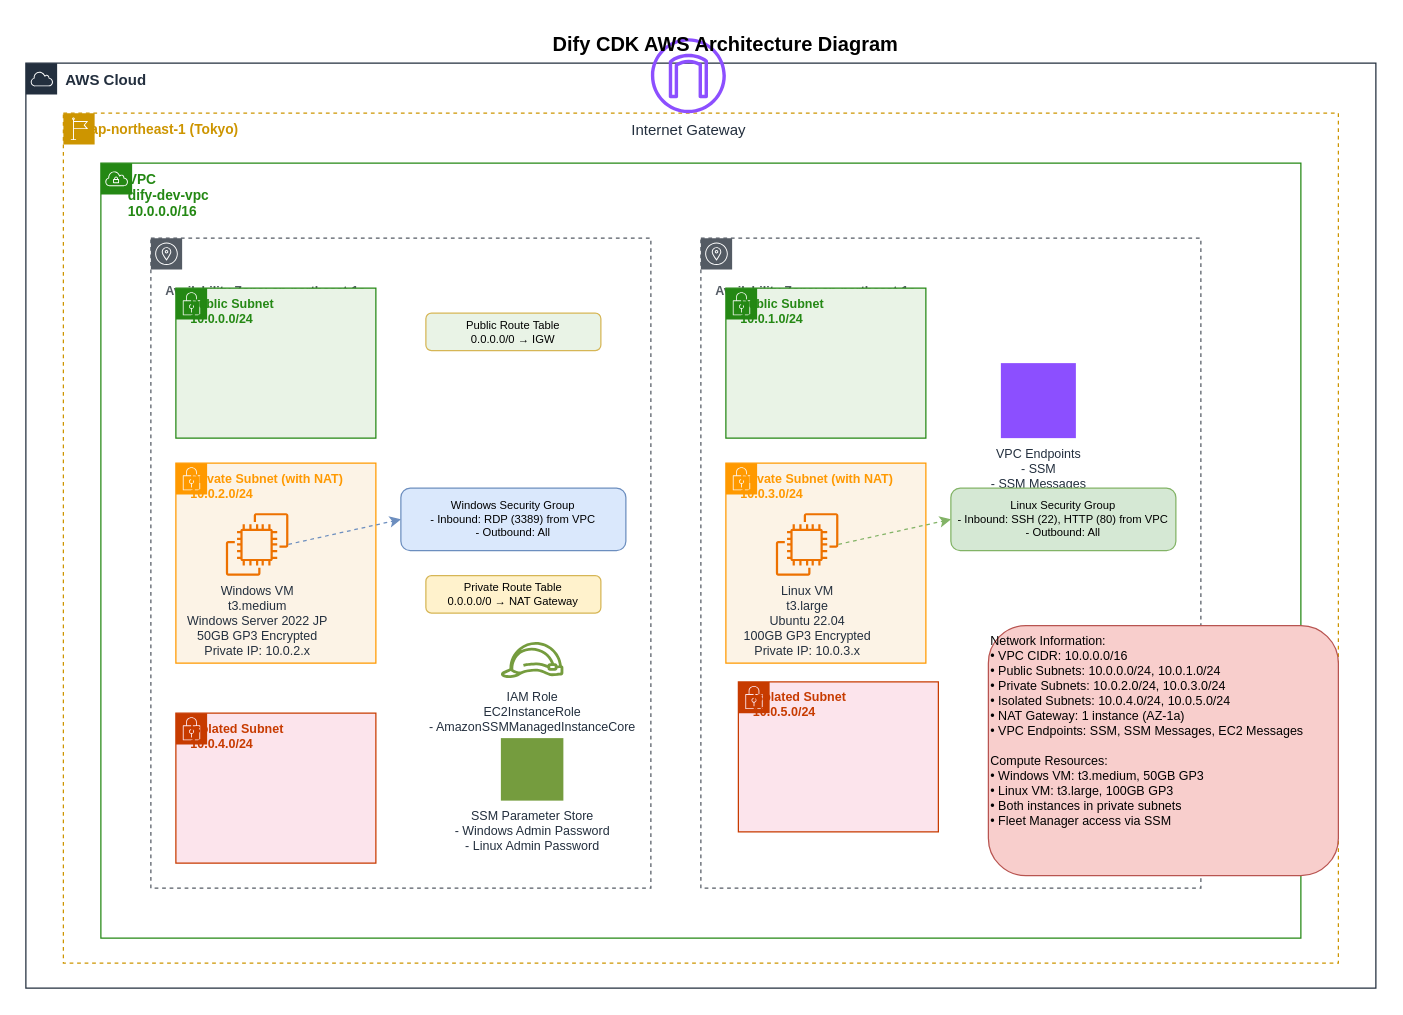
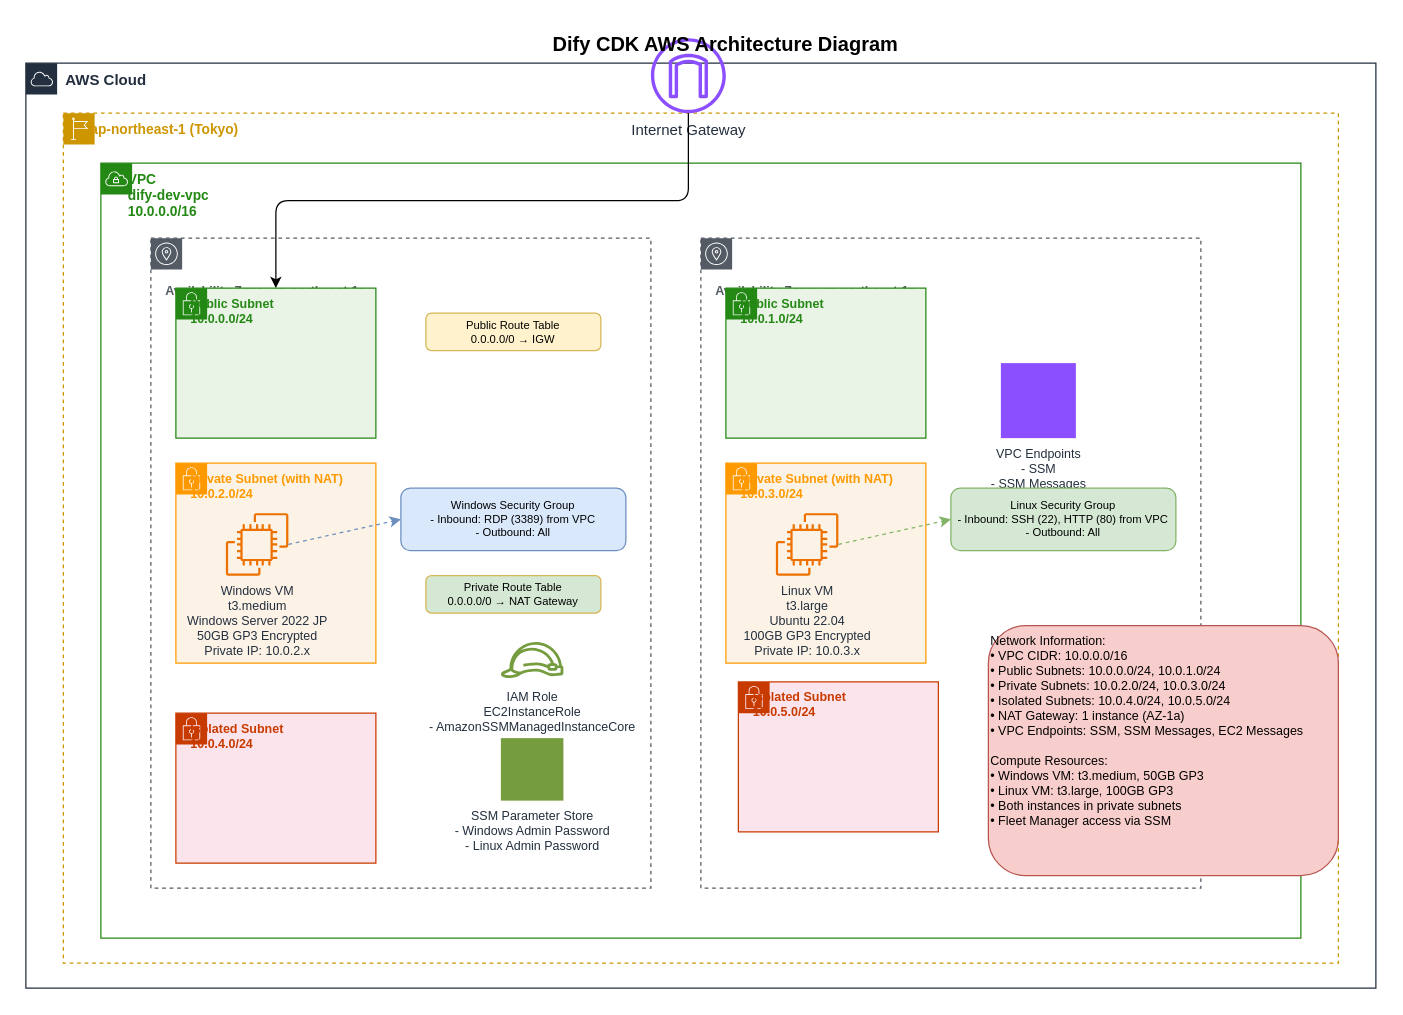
+ <mxCell id="23" style="endArrow=classic;html=1;exitX=0.5;exitY=1;exitDx=0;exitDy=0;entryX=0.5;entryY=0;entryDx=0;entryDy=0;strokeColor=#000000;" parent="1" source="5" target="8" edge="1"><mxGeometry width="50" height="50" relative="1" as="geometry"><mxPoint x="550" y="100" as="sourcePoint" /><mxPoint x="220" y="230" as="targetPoint" /><Array as="points"><mxPoint x="550" y="160" /><mxPoint x="220" y="160" /></Array></mxGeometry></mxCell>
- <mxCell id="21" value="Public Route Table&#10;0.0.0.0/0 → IGW" style="rounded=1;whiteSpace=wrap;html=1;fillColor=#e9f3e6;strokeColor=#d6b656;fontSize=9;" parent="1" vertex="1"><mxGeometry x="340" y="250" width="140" height="30" as="geometry" /></mxCell>
+ <mxCell id="21" value="Public Route Table&#10;0.0.0.0/0 → IGW" style="rounded=1;whiteSpace=wrap;html=1;fillColor=#fff2cc;strokeColor=#d6b656;fontSize=9;" parent="1" vertex="1"><mxGeometry x="340" y="250" width="140" height="30" as="geometry" /></mxCell>
- <mxCell id="22" value="Private Route Table&#10;0.0.0.0/0 → NAT Gateway" style="rounded=1;whiteSpace=wrap;html=1;fillColor=#fff2cc;strokeColor=#d6b656;fontSize=9;" parent="1" vertex="1"><mxGeometry x="340" y="460" width="140" height="30" as="geometry" /></mxCell>
+ <mxCell id="22" value="Private Route Table&#10;0.0.0.0/0 → NAT Gateway" style="rounded=1;whiteSpace=wrap;html=1;fillColor=#d5e8d4;strokeColor=#d6b656;fontSize=9;" parent="1" vertex="1"><mxGeometry x="340" y="460" width="140" height="30" as="geometry" /></mxCell>
